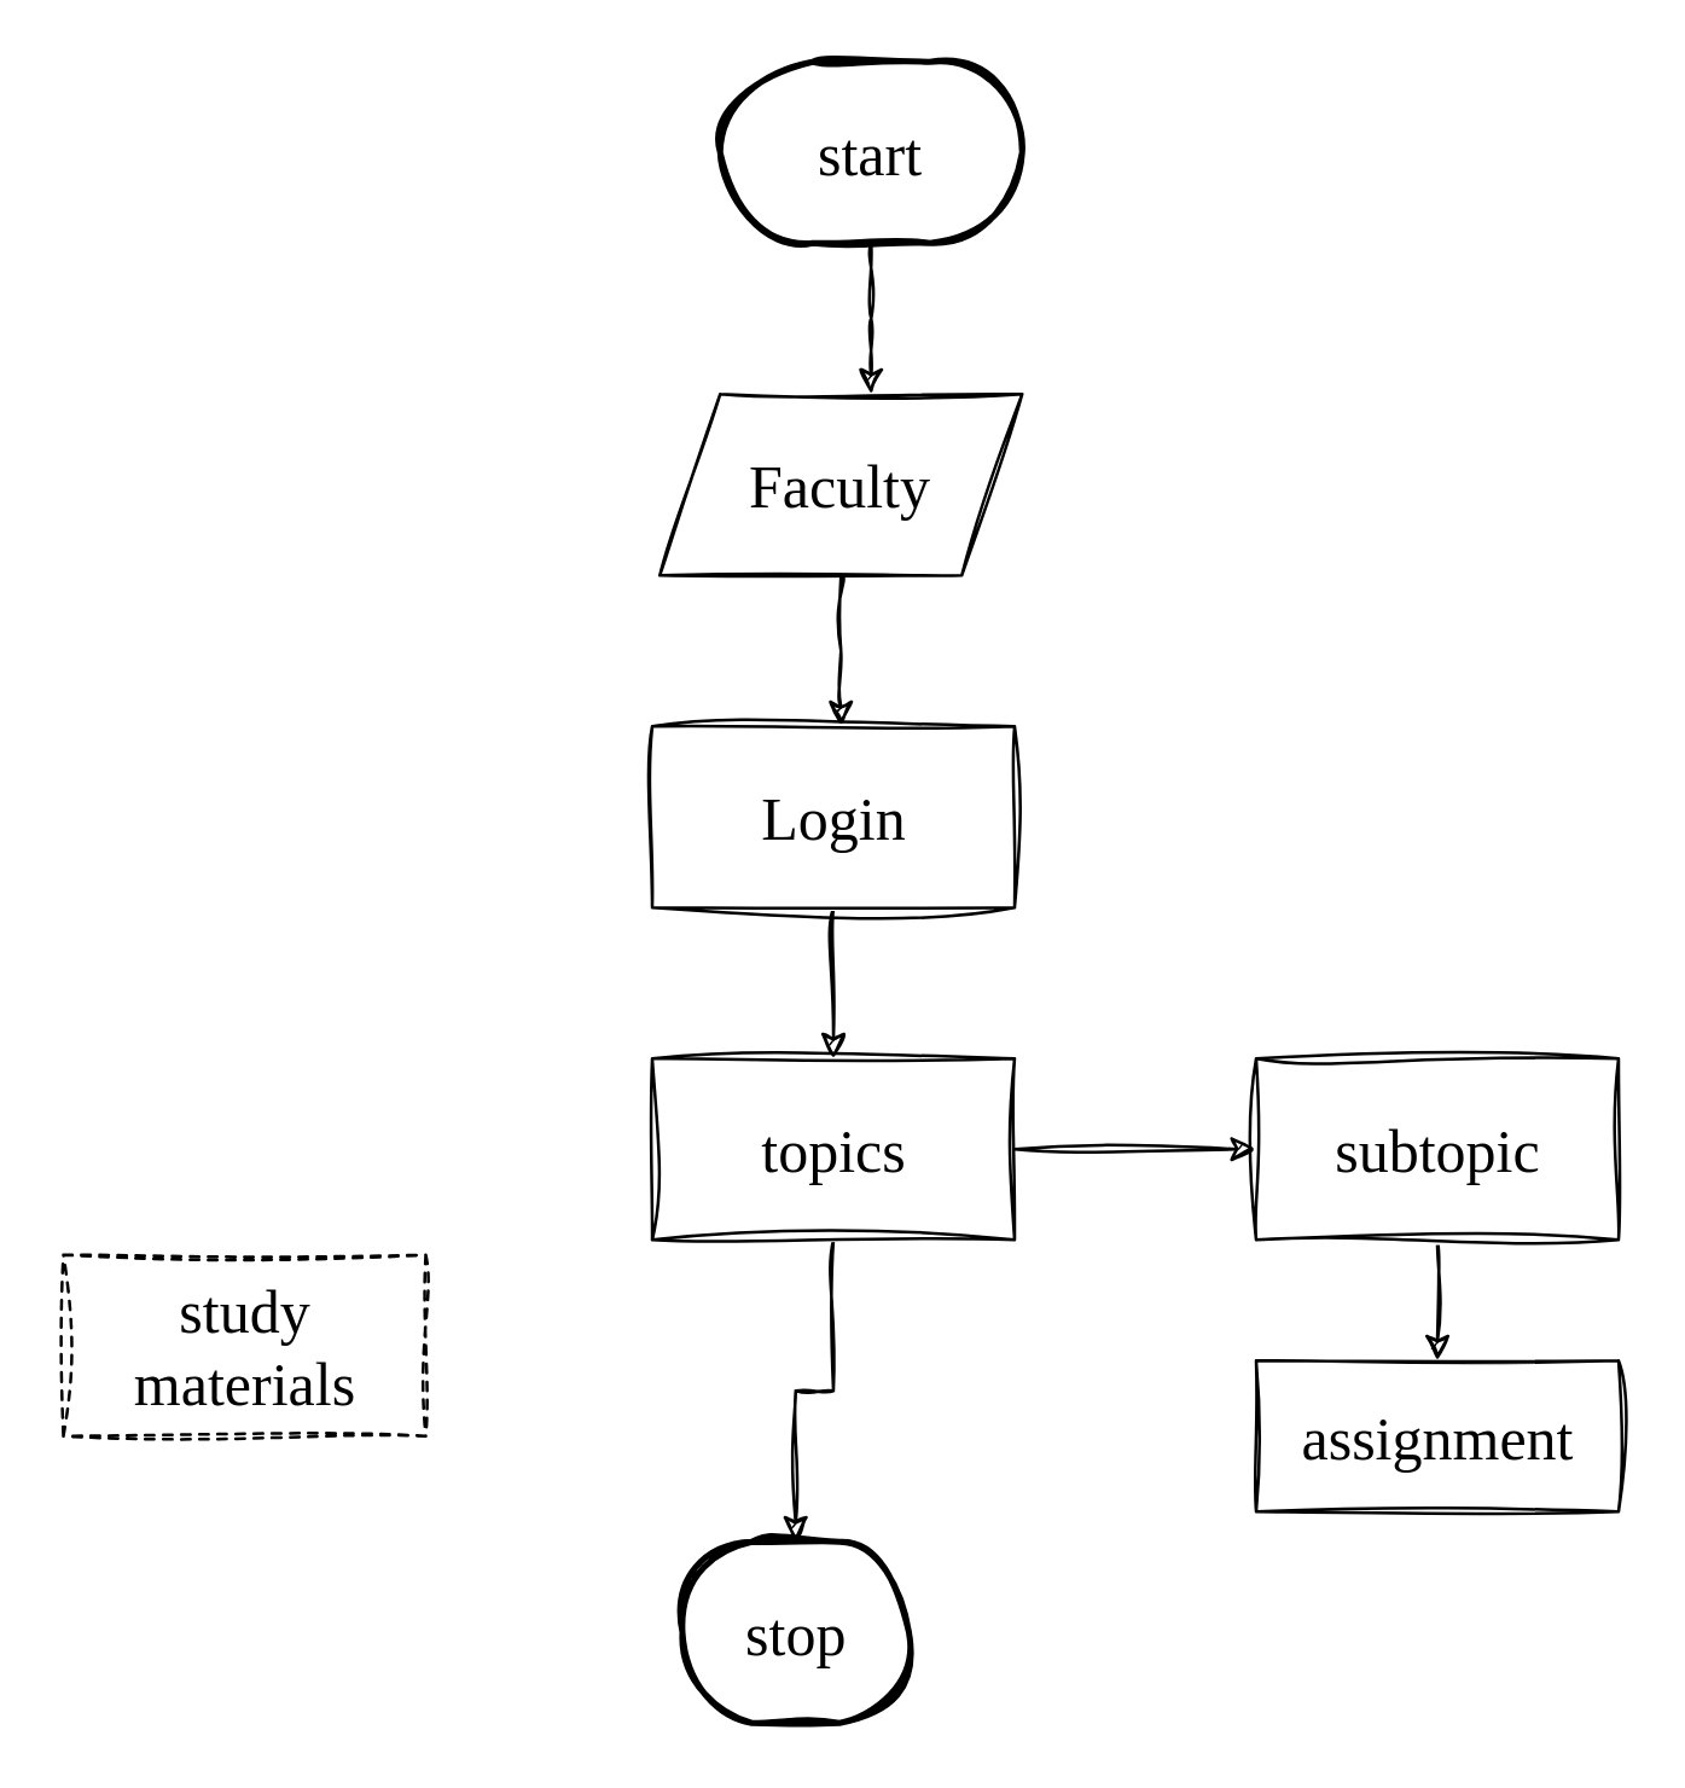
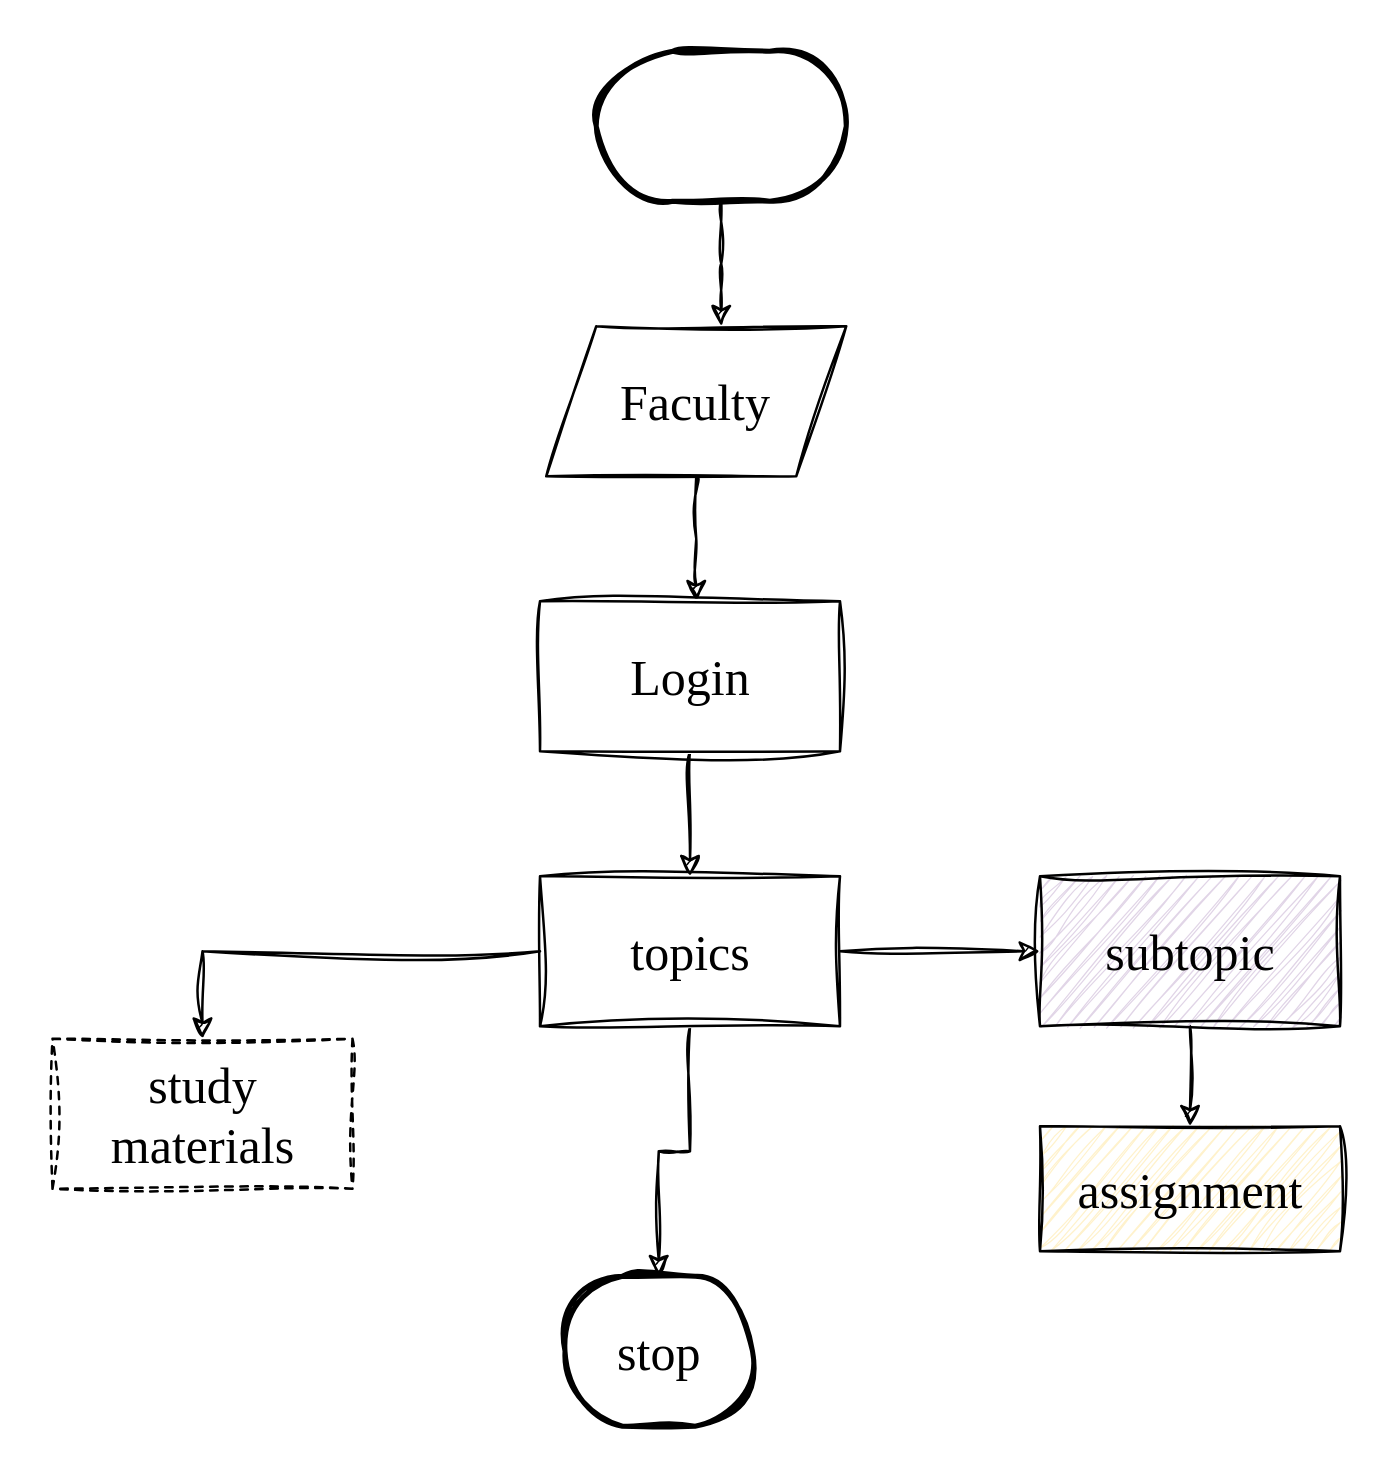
- <mxCell id="6" value="start" style="text;html=1;strokeColor=none;fillColor=none;align=center;verticalAlign=middle;whiteSpace=wrap;rounded=0;fontSize=20;fontFamily=Architects Daughter;" vertex="1" parent="1"><mxGeometry x="258" y="35" width="60" height="30" as="geometry" /></mxCell>
+ <mxCell id="11" value="" style="edgeStyle=orthogonalEdgeStyle;rounded=0;sketch=1;hachureGap=4;jiggle=2;curveFitting=1;orthogonalLoop=1;jettySize=auto;html=1;fontFamily=Architects Daughter;fontSource=https%3A%2F%2Ffonts.googleapis.com%2Fcss%3Ffamily%3DArchitects%2BDaughter;fontSize=16;" edge="1" parent="1" source="13" target="16"><mxGeometry relative="1" as="geometry" /></mxCell>
- <mxCell id="15" value="subtopic" style="whiteSpace=wrap;html=1;fontSize=20;fontFamily=Architects Daughter;sketch=1;hachureGap=4;jiggle=2;curveFitting=1;fontSource=https%3A%2F%2Ffonts.googleapis.com%2Fcss%3Ffamily%3DArchitects%2BDaughter;" vertex="1" parent="1"><mxGeometry x="415.5" y="350" width="120" height="60" as="geometry" /></mxCell>
+ <mxCell id="15" value="subtopic" style="whiteSpace=wrap;html=1;fontSize=20;fontFamily=Architects Daughter;sketch=1;hachureGap=4;jiggle=2;curveFitting=1;fontSource=https%3A%2F%2Ffonts.googleapis.com%2Fcss%3Ffamily%3DArchitects%2BDaughter;fillColor=#e1d5e7;" vertex="1" parent="1"><mxGeometry x="415.5" y="350" width="120" height="60" as="geometry" /></mxCell>
- <mxCell id="17" value="assignment" style="whiteSpace=wrap;html=1;fontSize=20;fontFamily=Architects Daughter;sketch=1;hachureGap=4;jiggle=2;curveFitting=1;fontSource=https%3A%2F%2Ffonts.googleapis.com%2Fcss%3Ffamily%3DArchitects%2BDaughter;" vertex="1" parent="1"><mxGeometry x="415.5" y="450" width="120" height="50" as="geometry" /></mxCell>
+ <mxCell id="17" value="assignment" style="whiteSpace=wrap;html=1;fontSize=20;fontFamily=Architects Daughter;sketch=1;hachureGap=4;jiggle=2;curveFitting=1;fontSource=https%3A%2F%2Ffonts.googleapis.com%2Fcss%3Ffamily%3DArchitects%2BDaughter;fillColor=#fff2cc;" vertex="1" parent="1"><mxGeometry x="415.5" y="450" width="120" height="50" as="geometry" /></mxCell>
